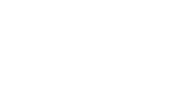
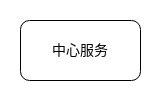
+ <mxCell id="2" value="&lt;font style=&quot;font-size: 14px;&quot;&gt;中心服务&lt;/font&gt;" style="rounded=1;whiteSpace=wrap;html=1;" vertex="1" parent="1"><mxGeometry x="20" y="20" width="120" height="60" as="geometry" /></mxCell>
